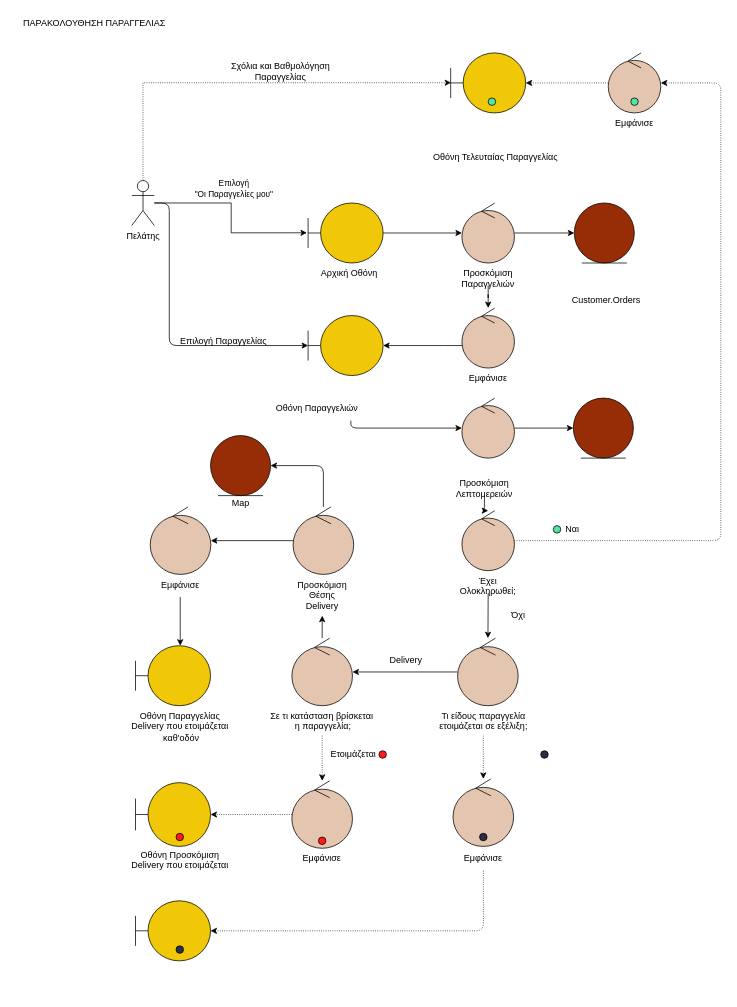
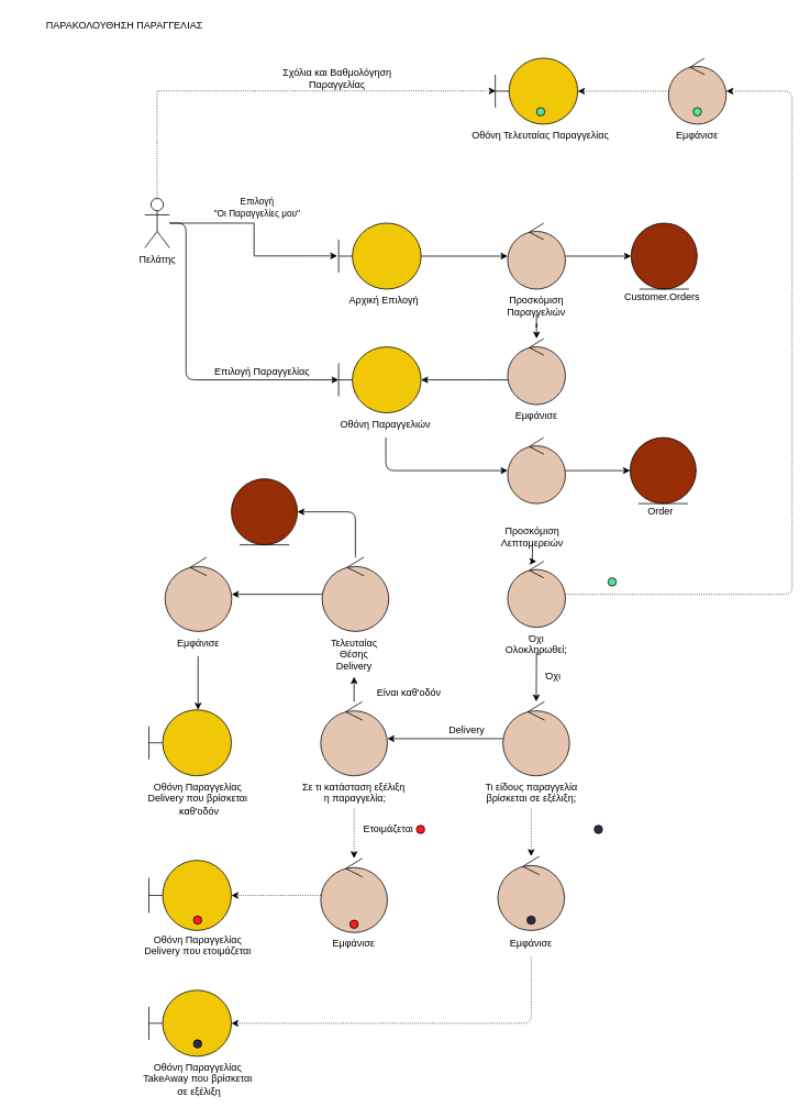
- <mxCell id="20" value="ΠΑΡΑΚΟΛΟΥΘΗΣΗ ΠΑΡΑΓΓΕΛΙΑΣ" style="text;html=1;align=center;verticalAlign=middle;resizable=0;points=[];autosize=1;strokeColor=none;fillColor=none;" vertex="1" parent="1"><mxGeometry x="20" y="20" width="210" height="20" as="geometry" /></mxCell>
+ <mxCell id="20" value="ΠΑΡΑΚΟΛΟΥΘΗΣΗ ΠΑΡΑΓΓΕΛΙΑΣ" style="text;html=1;align=center;verticalAlign=middle;resizable=0;points=[];autosize=1;strokeColor=none;fillColor=none;" vertex="1" parent="1"><mxGeometry x="45" y="20" width="210" height="20" as="geometry" /></mxCell>
- <mxCell id="21" value="Σχόλια και Βαθμολόγηση&lt;br&gt;Παραγγελίας" style="text;html=1;align=center;verticalAlign=middle;resizable=0;points=[];autosize=1;strokeColor=none;fillColor=none;fontColor=#000000;" vertex="1" parent="1"><mxGeometry x="297.5" y="80" width="150" height="30" as="geometry" /></mxCell>
+ <mxCell id="21" value="Σχόλια και Βαθμολόγηση&lt;br&gt;Παραγγελίας" style="text;html=1;align=center;verticalAlign=middle;resizable=0;points=[];autosize=1;strokeColor=none;fillColor=none;fontColor=#000000;" vertex="1" parent="1"><mxGeometry x="332.5" y="80" width="150" height="30" as="geometry" /></mxCell>
- <mxCell id="30" value="&lt;meta charset=&quot;utf-8&quot;&gt;&lt;span style=&quot;font-family: helvetica; font-size: 12px; font-style: normal; font-weight: 400; letter-spacing: normal; text-indent: 0px; text-transform: none; word-spacing: 0px; display: inline; float: none;&quot;&gt;Οθόνη Τελευταίας Παραγγελίας&lt;/span&gt;" style="text;whiteSpace=wrap;html=1;align=center;fontColor=default;labelBackgroundColor=none;" vertex="1" parent="1"><mxGeometry x="555" y="195" width="210" height="30" as="geometry" /></mxCell>
+ <mxCell id="30" value="&lt;meta charset=&quot;utf-8&quot;&gt;&lt;span style=&quot;font-family: helvetica; font-size: 12px; font-style: normal; font-weight: 400; letter-spacing: normal; text-indent: 0px; text-transform: none; word-spacing: 0px; display: inline; float: none;&quot;&gt;Οθόνη Τελευταίας Παραγγελίας&lt;/span&gt;" style="text;whiteSpace=wrap;html=1;align=center;fontColor=default;labelBackgroundColor=none;" vertex="1" parent="1"><mxGeometry x="550" y="150" width="210" height="30" as="geometry" /></mxCell>
- <mxCell id="32" value="&lt;meta charset=&quot;utf-8&quot;&gt;&lt;span style=&quot;font-family: helvetica; font-size: 12px; font-style: normal; font-weight: 400; letter-spacing: normal; text-indent: 0px; text-transform: none; word-spacing: 0px; display: inline; float: none;&quot;&gt;Αρχική Οθόνη&lt;/span&gt;" style="text;whiteSpace=wrap;html=1;align=center;fontColor=default;labelBackgroundColor=none;" vertex="1" parent="1"><mxGeometry x="410" y="350" width="110" height="30" as="geometry" /></mxCell>
+ <mxCell id="32" value="&lt;meta charset=&quot;utf-8&quot;&gt;&lt;span style=&quot;font-family: helvetica; font-size: 12px; font-style: normal; font-weight: 400; letter-spacing: normal; text-indent: 0px; text-transform: none; word-spacing: 0px; display: inline; float: none;&quot;&gt;Αρχική Επιλογή&lt;/span&gt;" style="text;whiteSpace=wrap;html=1;align=center;fontColor=default;labelBackgroundColor=none;" vertex="1" parent="1"><mxGeometry x="410" y="350" width="110" height="30" as="geometry" /></mxCell>
- <mxCell id="18" value="Customer.Orders" style="text;html=1;align=center;verticalAlign=middle;resizable=0;points=[];autosize=1;strokeColor=none;fillColor=none;" vertex="1" parent="1"><mxGeometry x="751.75" y="390" width="110" height="20" as="geometry" /></mxCell>
+ <mxCell id="18" value="Customer.Orders" style="text;html=1;align=center;verticalAlign=middle;resizable=0;points=[];autosize=1;strokeColor=none;fillColor=none;" vertex="1" parent="1"><mxGeometry x="746.75" y="350" width="110" height="20" as="geometry" /></mxCell>
- <mxCell id="47" value="Επιλογή Παραγγελίας" style="text;html=1;align=center;verticalAlign=middle;resizable=0;points=[];autosize=1;strokeColor=none;fillColor=none;" vertex="1" parent="1"><mxGeometry x="231.85" y="445" width="130" height="20" as="geometry" /></mxCell>
+ <mxCell id="47" value="Επιλογή Παραγγελίας" style="text;html=1;align=center;verticalAlign=middle;resizable=0;points=[];autosize=1;strokeColor=none;fillColor=none;" vertex="1" parent="1"><mxGeometry x="251.85" y="440" width="130" height="20" as="geometry" /></mxCell>
- <mxCell id="35" value="&lt;span style=&quot;font-family: helvetica; font-size: 12px; font-style: normal; font-weight: 400; letter-spacing: normal; text-indent: 0px; text-transform: none; word-spacing: 0px; display: inline; float: none;&quot;&gt;Οθόνη Παραγγελιών&lt;br&gt;&lt;/span&gt;" style="text;whiteSpace=wrap;html=1;align=center;fontColor=default;labelBackgroundColor=none;" vertex="1" parent="1"><mxGeometry x="327.25" y="530" width="190" height="30" as="geometry" /></mxCell>
+ <mxCell id="35" value="&lt;span style=&quot;font-family: helvetica; font-size: 12px; font-style: normal; font-weight: 400; letter-spacing: normal; text-indent: 0px; text-transform: none; word-spacing: 0px; display: inline; float: none;&quot;&gt;Οθόνη Παραγγελιών&lt;br&gt;&lt;/span&gt;" style="text;whiteSpace=wrap;html=1;align=center;fontColor=default;labelBackgroundColor=none;" vertex="1" parent="1"><mxGeometry x="372.25" y="500" width="190" height="30" as="geometry" /></mxCell>
+ <mxCell id="53" value="Order" style="text;html=1;align=center;verticalAlign=middle;resizable=0;points=[];autosize=1;strokeColor=none;fillColor=none;" vertex="1" parent="1"><mxGeometry x="775" y="610" width="50" height="20" as="geometry" /></mxCell>
- <mxCell id="70" value="Map" style="text;html=1;align=center;verticalAlign=middle;resizable=0;points=[];autosize=1;strokeColor=none;fillColor=none;" vertex="1" parent="1"><mxGeometry x="300" y="660" width="40" height="20" as="geometry" /></mxCell>
- <mxCell id="58" value="Ναι" style="text;html=1;align=center;verticalAlign=middle;resizable=0;points=[];autosize=1;strokeColor=none;fillColor=none;" vertex="1" parent="1"><mxGeometry x="746.75" y="695" width="30" height="20" as="geometry" /></mxCell>
- <mxCell id="57" value="&lt;font face=&quot;helvetica&quot;&gt;Έχει Ολοκληρωθεί;&lt;br&gt;&lt;/font&gt;" style="text;whiteSpace=wrap;html=1;align=center;fontColor=default;labelBackgroundColor=none;" vertex="1" parent="1"><mxGeometry x="610" y="760" width="80" height="30" as="geometry" /></mxCell>
+ <mxCell id="57" value="&lt;font face=&quot;helvetica&quot;&gt;Όχι Ολοκληρωθεί;&lt;br&gt;&lt;/font&gt;" style="text;whiteSpace=wrap;html=1;align=center;fontColor=default;labelBackgroundColor=none;" vertex="1" parent="1"><mxGeometry x="610" y="760" width="80" height="30" as="geometry" /></mxCell>
- <mxCell id="68" value="&lt;font face=&quot;helvetica&quot;&gt;Προσκόμιση&lt;br&gt;Θέσης&lt;br&gt;Delivery&lt;br&gt;&lt;/font&gt;" style="text;whiteSpace=wrap;html=1;align=center;fontColor=default;labelBackgroundColor=none;" vertex="1" parent="1"><mxGeometry x="388.75" y="765" width="80" height="55" as="geometry" /></mxCell>
+ <mxCell id="68" value="&lt;font face=&quot;helvetica&quot;&gt;Τελευταίας&lt;br&gt;Θέσης&lt;br&gt;Delivery&lt;br&gt;&lt;/font&gt;" style="text;whiteSpace=wrap;html=1;align=center;fontColor=default;labelBackgroundColor=none;" vertex="1" parent="1"><mxGeometry x="388.75" y="765" width="80" height="55" as="geometry" /></mxCell>
- <mxCell id="59" value="Όχι" style="text;html=1;align=center;verticalAlign=middle;resizable=0;points=[];autosize=1;strokeColor=none;fillColor=none;" vertex="1" parent="1"><mxGeometry x="674.75" y="810" width="30" height="20" as="geometry" /></mxCell>
+ <mxCell id="59" value="Όχι" style="text;html=1;align=center;verticalAlign=middle;resizable=0;points=[];autosize=1;strokeColor=none;fillColor=none;" vertex="1" parent="1"><mxGeometry x="654.75" y="810" width="30" height="20" as="geometry" /></mxCell>
+ <mxCell id="29" value="Είναι καθ'οδόν" style="text;html=1;align=center;verticalAlign=middle;resizable=0;points=[];autosize=1;strokeColor=none;fillColor=none;fontColor=#000000;" vertex="1" parent="1"><mxGeometry x="450" y="830" width="90" height="20" as="geometry" /></mxCell>
- <mxCell id="25" value="Delivery" style="text;html=1;align=center;verticalAlign=middle;resizable=0;points=[];autosize=1;strokeColor=none;fillColor=none;fontColor=#000000;" vertex="1" parent="1"><mxGeometry x="510" y="870" width="60" height="20" as="geometry" /></mxCell>
+ <mxCell id="25" value="Delivery" style="text;html=1;align=center;verticalAlign=middle;resizable=0;points=[];autosize=1;strokeColor=none;fillColor=none;fontColor=#000000;" vertex="1" parent="1"><mxGeometry x="535" y="875" width="60" height="20" as="geometry" /></mxCell>
- <mxCell id="37" value="&lt;span style=&quot;font-family: helvetica; font-size: 12px; font-style: normal; font-weight: 400; letter-spacing: normal; text-indent: 0px; text-transform: none; word-spacing: 0px; display: inline; float: none;&quot;&gt;Σε τι κατάσταση βρίσκεται&lt;br&gt;&amp;nbsp;η παραγγελία;&lt;/span&gt;" style="text;whiteSpace=wrap;html=1;align=center;fontColor=default;labelBackgroundColor=none;" vertex="1" parent="1"><mxGeometry x="343.13" y="940" width="171.25" height="40" as="geometry" /></mxCell>
+ <mxCell id="37" value="&lt;span style=&quot;font-family: helvetica; font-size: 12px; font-style: normal; font-weight: 400; letter-spacing: normal; text-indent: 0px; text-transform: none; word-spacing: 0px; display: inline; float: none;&quot;&gt;Σε τι κατάσταση εξέλιξη&lt;br&gt;&amp;nbsp;η παραγγελία;&lt;/span&gt;" style="text;whiteSpace=wrap;html=1;align=center;fontColor=default;labelBackgroundColor=none;" vertex="1" parent="1"><mxGeometry x="343.13" y="940" width="171.25" height="40" as="geometry" /></mxCell>
- <mxCell id="39" value="&lt;span style=&quot;font-family: helvetica; font-size: 12px; font-style: normal; font-weight: 400; letter-spacing: normal; text-indent: 0px; text-transform: none; word-spacing: 0px; display: inline; float: none;&quot;&gt;Τι είδους παραγγελία &lt;br&gt;ετοιμάζεται σε εξέλιξη;&lt;/span&gt;" style="text;whiteSpace=wrap;html=1;align=center;fontColor=default;labelBackgroundColor=none;" vertex="1" parent="1"><mxGeometry x="563.5" y="940" width="160" height="40" as="geometry" /></mxCell>
+ <mxCell id="39" value="&lt;span style=&quot;font-family: helvetica; font-size: 12px; font-style: normal; font-weight: 400; letter-spacing: normal; text-indent: 0px; text-transform: none; word-spacing: 0px; display: inline; float: none;&quot;&gt;Τι είδους παραγγελία &lt;br&gt;βρίσκεται σε εξέλιξη;&lt;/span&gt;" style="text;whiteSpace=wrap;html=1;align=center;fontColor=default;labelBackgroundColor=none;" vertex="1" parent="1"><mxGeometry x="563.5" y="940" width="160" height="40" as="geometry" /></mxCell>
- <mxCell id="36" value="&lt;span style=&quot;font-family: helvetica; font-size: 12px; font-style: normal; font-weight: 400; letter-spacing: normal; text-indent: 0px; text-transform: none; word-spacing: 0px; display: inline; float: none;&quot;&gt;Οθόνη Παραγγελίας&lt;/span&gt;&lt;br style=&quot;font-family: helvetica; font-size: 12px; font-style: normal; font-weight: 400; letter-spacing: normal; text-indent: 0px; text-transform: none; word-spacing: 0px;&quot;&gt;&lt;span style=&quot;font-family: helvetica; font-size: 12px; font-style: normal; font-weight: 400; letter-spacing: normal; text-indent: 0px; text-transform: none; word-spacing: 0px; display: inline; float: none;&quot;&gt;Delivery που ετοιμάζεται&lt;br&gt;&amp;nbsp;καθ'οδόν&lt;/span&gt;" style="text;whiteSpace=wrap;html=1;align=center;fontColor=default;labelBackgroundColor=none;" vertex="1" parent="1"><mxGeometry x="166.5" y="940" width="145" height="40" as="geometry" /></mxCell>
+ <mxCell id="36" value="&lt;span style=&quot;font-family: helvetica; font-size: 12px; font-style: normal; font-weight: 400; letter-spacing: normal; text-indent: 0px; text-transform: none; word-spacing: 0px; display: inline; float: none;&quot;&gt;Οθόνη Παραγγελίας&lt;/span&gt;&lt;br style=&quot;font-family: helvetica; font-size: 12px; font-style: normal; font-weight: 400; letter-spacing: normal; text-indent: 0px; text-transform: none; word-spacing: 0px;&quot;&gt;&lt;span style=&quot;font-family: helvetica; font-size: 12px; font-style: normal; font-weight: 400; letter-spacing: normal; text-indent: 0px; text-transform: none; word-spacing: 0px; display: inline; float: none;&quot;&gt;Delivery που βρίσκεται&lt;br&gt;&amp;nbsp;καθ'οδόν&lt;/span&gt;" style="text;whiteSpace=wrap;html=1;align=center;fontColor=default;labelBackgroundColor=none;" vertex="1" parent="1"><mxGeometry x="166.5" y="940" width="145" height="40" as="geometry" /></mxCell>
- <mxCell id="64" value="&lt;span style=&quot;font-family: helvetica; font-size: 12px; font-style: normal; font-weight: 400; letter-spacing: normal; text-indent: 0px; text-transform: none; word-spacing: 0px; display: inline; float: none;&quot;&gt;Οθόνη Προσκόμιση&lt;/span&gt;&lt;br style=&quot;font-family: helvetica; font-size: 12px; font-style: normal; font-weight: 400; letter-spacing: normal; text-indent: 0px; text-transform: none; word-spacing: 0px;&quot;&gt;&lt;span style=&quot;font-family: helvetica; font-size: 12px; font-style: normal; font-weight: 400; letter-spacing: normal; text-indent: 0px; text-transform: none; word-spacing: 0px; display: inline; float: none;&quot;&gt;Delivery που ετοιμάζεται&lt;/span&gt;" style="text;whiteSpace=wrap;html=1;align=center;fontColor=default;labelBackgroundColor=none;" vertex="1" parent="1"><mxGeometry x="166.5" y="1125" width="145" height="40" as="geometry" /></mxCell>
+ <mxCell id="64" value="&lt;span style=&quot;font-family: helvetica; font-size: 12px; font-style: normal; font-weight: 400; letter-spacing: normal; text-indent: 0px; text-transform: none; word-spacing: 0px; display: inline; float: none;&quot;&gt;Οθόνη Παραγγελίας&lt;/span&gt;&lt;br style=&quot;font-family: helvetica; font-size: 12px; font-style: normal; font-weight: 400; letter-spacing: normal; text-indent: 0px; text-transform: none; word-spacing: 0px;&quot;&gt;&lt;span style=&quot;font-family: helvetica; font-size: 12px; font-style: normal; font-weight: 400; letter-spacing: normal; text-indent: 0px; text-transform: none; word-spacing: 0px; display: inline; float: none;&quot;&gt;Delivery που ετοιμάζεται&lt;/span&gt;" style="text;whiteSpace=wrap;html=1;align=center;fontColor=default;labelBackgroundColor=none;" vertex="1" parent="1"><mxGeometry x="166.5" y="1125" width="145" height="40" as="geometry" /></mxCell>
+ <mxCell id="41" value="&lt;span style=&quot;color: rgb(0, 0, 0); font-family: helvetica; font-size: 12px; font-style: normal; font-weight: 400; letter-spacing: normal; text-indent: 0px; text-transform: none; word-spacing: 0px; display: inline; float: none;&quot;&gt;Οθόνη Παραγγελίας&lt;/span&gt;&lt;br style=&quot;color: rgb(0, 0, 0); font-family: helvetica; font-size: 12px; font-style: normal; font-weight: 400; letter-spacing: normal; text-indent: 0px; text-transform: none; word-spacing: 0px;&quot;&gt;&lt;span style=&quot;color: rgb(0, 0, 0); font-family: helvetica; font-size: 12px; font-style: normal; font-weight: 400; letter-spacing: normal; text-indent: 0px; text-transform: none; word-spacing: 0px; display: inline; float: none;&quot;&gt;TakeAway που βρίσκεται&lt;br&gt;&amp;nbsp;σε εξέλιξη&lt;/span&gt;" style="text;whiteSpace=wrap;html=1;fontColor=default;align=center;labelBackgroundColor=none;" vertex="1" parent="1"><mxGeometry x="147.5" y="1280" width="183" height="40" as="geometry" /></mxCell>
